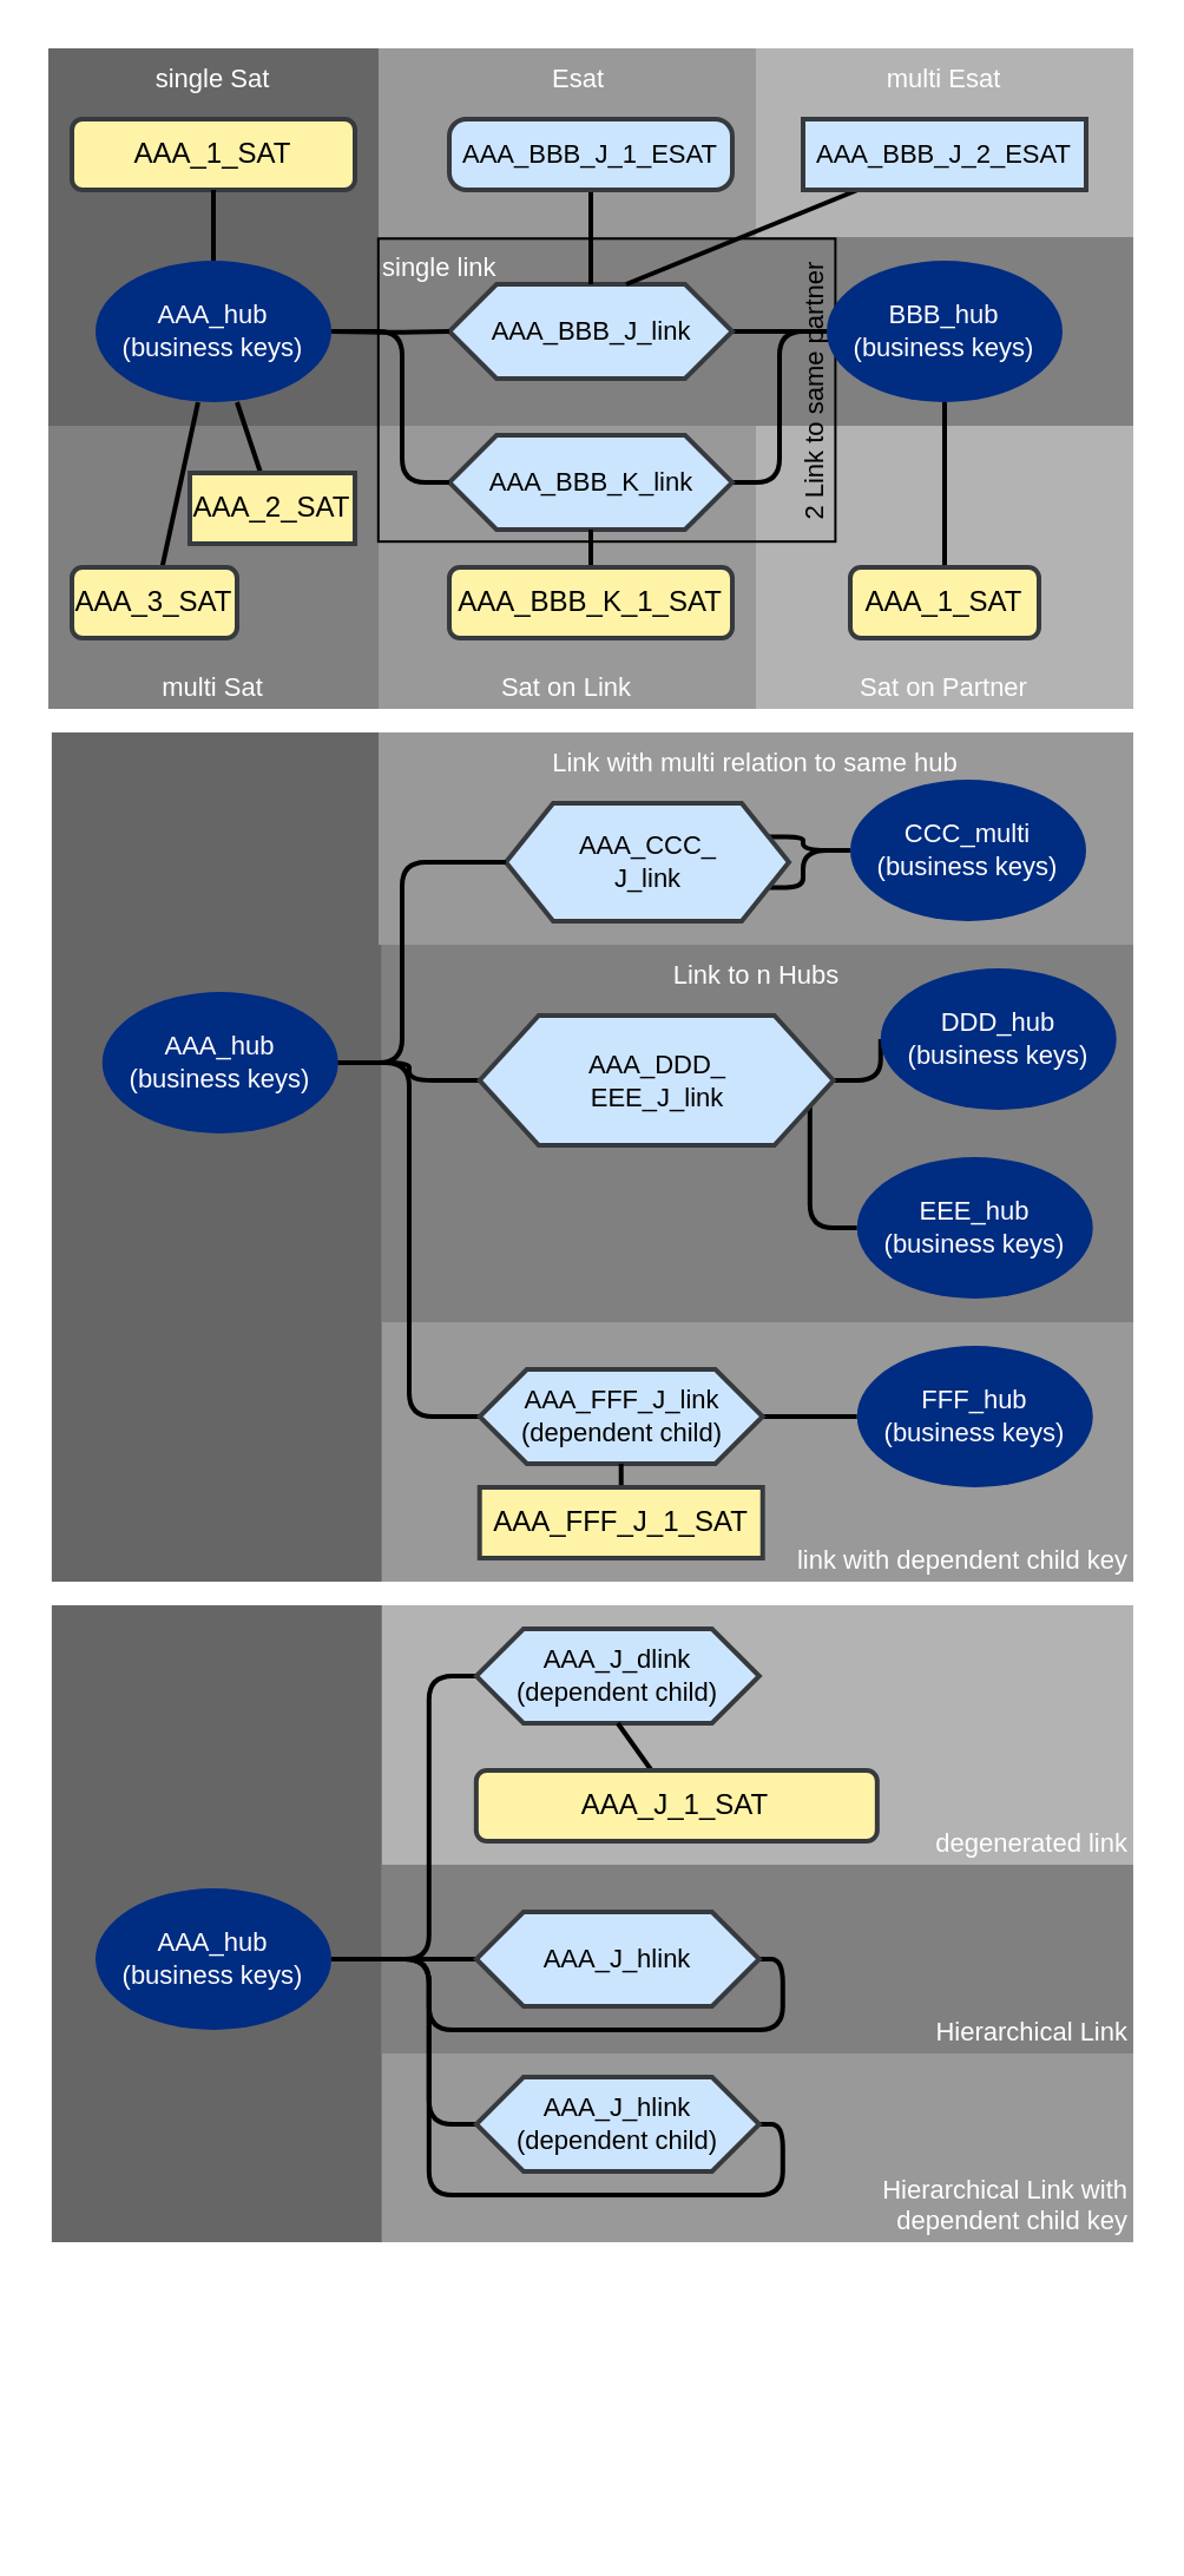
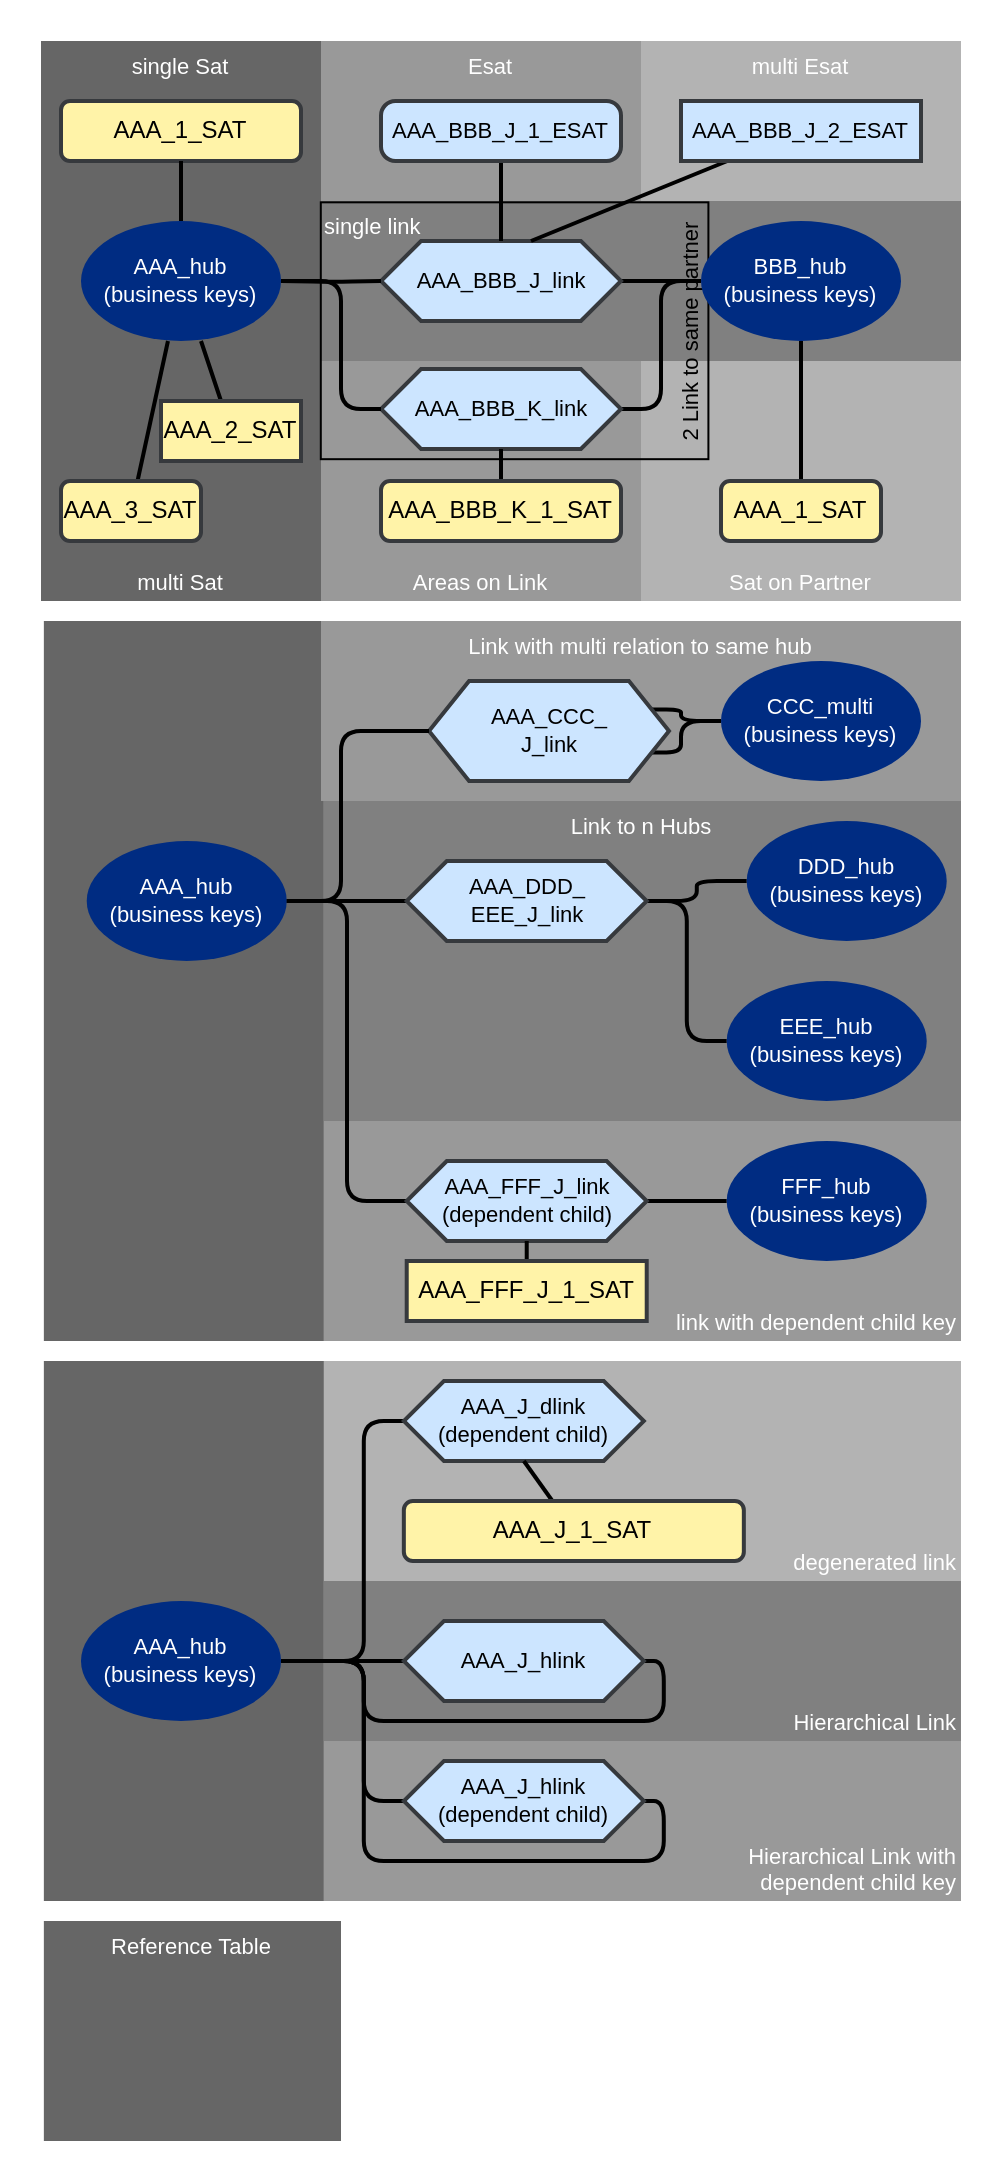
- <mxCell id="3" value="multi Sat" style="rounded=0;whiteSpace=wrap;html=1;fontFamily=Helvetica;fontSize=11;fontColor=#FFFFFF;fillColor=#808080;verticalAlign=bottom;strokeColor=none;" vertex="1" parent="1"><mxGeometry x="20" y="180" width="140" height="120" as="geometry" /></mxCell>
+ <mxCell id="3" value="multi Sat" style="rounded=0;whiteSpace=wrap;html=1;fontFamily=Helvetica;fontSize=11;fontColor=#FFFFFF;fillColor=#666666;verticalAlign=bottom;strokeColor=none;" vertex="1" parent="1"><mxGeometry x="20" y="180" width="140" height="120" as="geometry" /></mxCell>
- <mxCell id="7" value="Sat on Link" style="rounded=0;whiteSpace=wrap;html=1;fontFamily=Helvetica;fontSize=11;fontColor=#FFFFFF;fillColor=#999999;verticalAlign=bottom;strokeColor=none;align=center;" vertex="1" parent="1"><mxGeometry x="160" y="180" width="160" height="120" as="geometry" /></mxCell>
+ <mxCell id="7" value="Areas on Link" style="rounded=0;whiteSpace=wrap;html=1;fontFamily=Helvetica;fontSize=11;fontColor=#FFFFFF;fillColor=#999999;verticalAlign=bottom;strokeColor=none;align=center;" vertex="1" parent="1"><mxGeometry x="160" y="180" width="160" height="120" as="geometry" /></mxCell>
- <mxCell id="43" value="AAA_DDD_&lt;br&gt;EEE_J_link" style="verticalLabelPosition=middle;verticalAlign=middle;html=1;shape=hexagon;perimeter=hexagonPerimeter2;arcSize=6;size=0.167;fillColor=#cce5ff;strokeColor=#36393d;strokeWidth=2;fontFamily=Helvetica;fontSize=11;fontColor=default;labelPosition=center;align=center;" vertex="1" parent="19"><mxGeometry x="202.86" y="430" width="150" height="55" as="geometry" /></mxCell>
+ <mxCell id="43" value="AAA_DDD_&lt;br&gt;EEE_J_link" style="verticalLabelPosition=middle;verticalAlign=middle;html=1;shape=hexagon;perimeter=hexagonPerimeter2;arcSize=6;size=0.167;fillColor=#cce5ff;strokeColor=#36393d;strokeWidth=2;fontFamily=Helvetica;fontSize=11;fontColor=default;labelPosition=center;align=center;" vertex="1" parent="19"><mxGeometry x="202.86" y="430" width="120" height="40" as="geometry" /></mxCell>
+ <mxCell id="18" value="Reference Table" style="rounded=0;whiteSpace=wrap;html=1;fontFamily=Helvetica;fontSize=11;fontColor=#FFFFFF;fillColor=#666666;verticalAlign=top;strokeColor=none;" vertex="1" parent="1"><mxGeometry x="21.43" y="960" width="148.57" height="110" as="geometry" /></mxCell>
